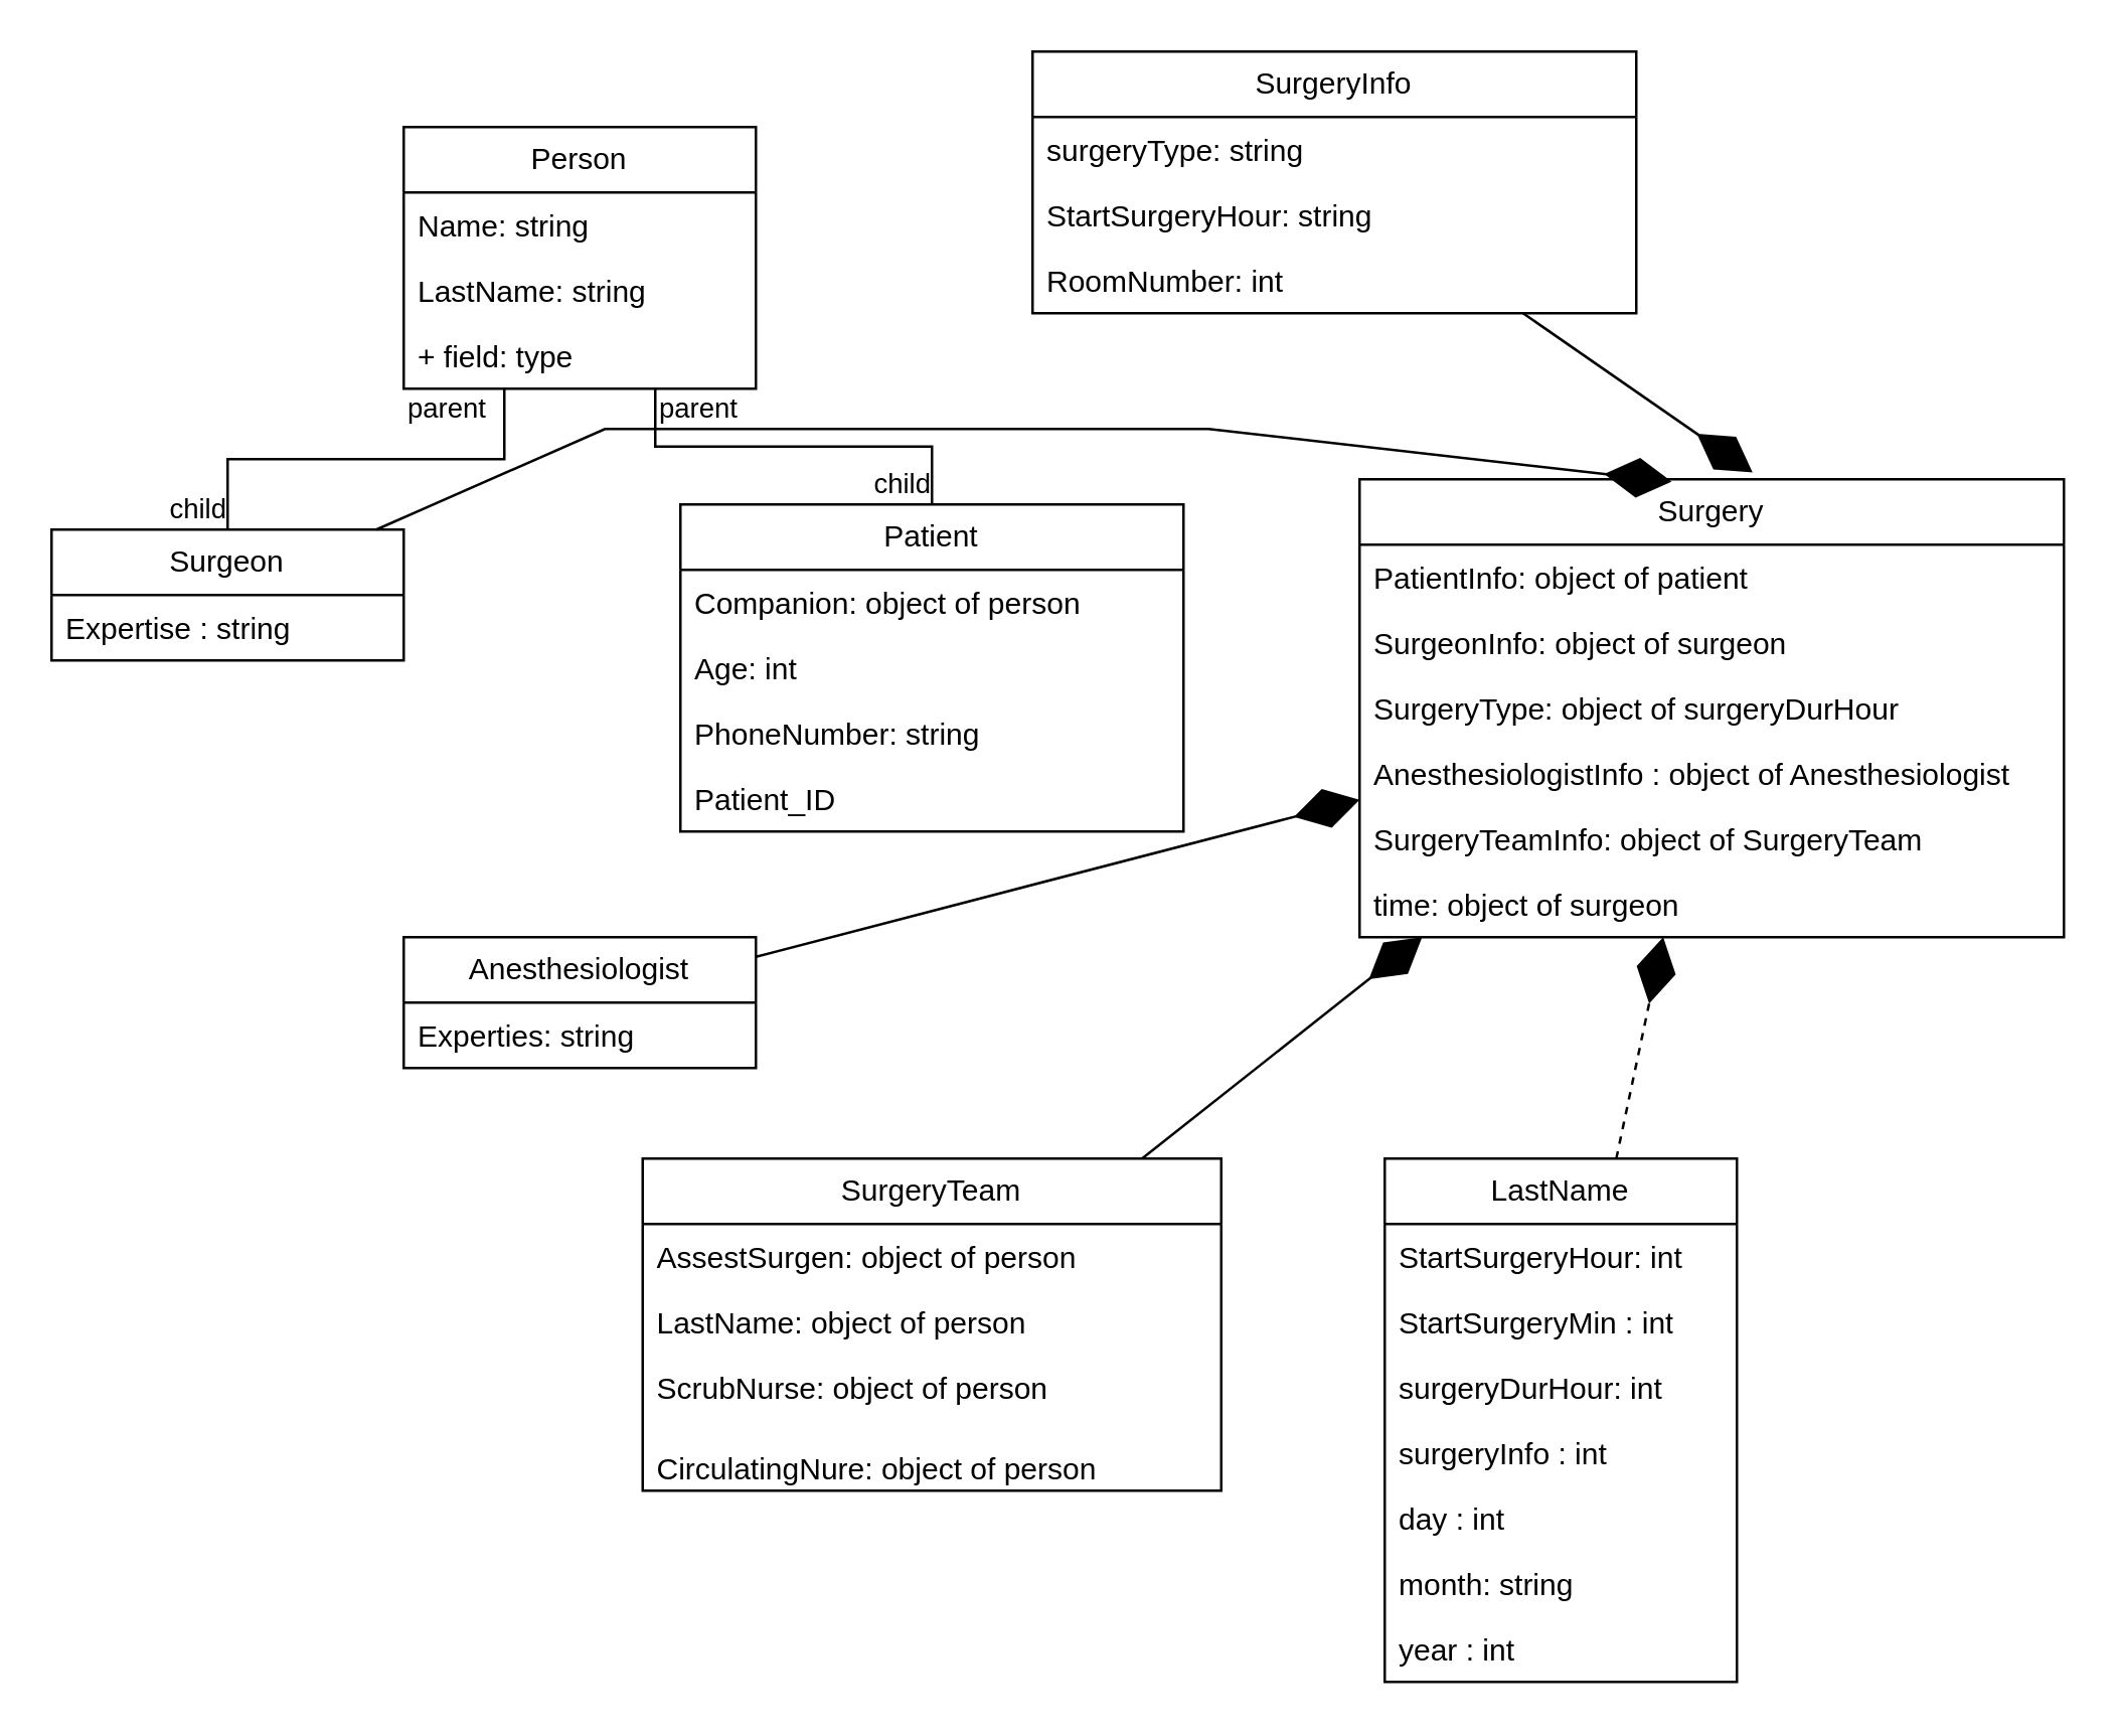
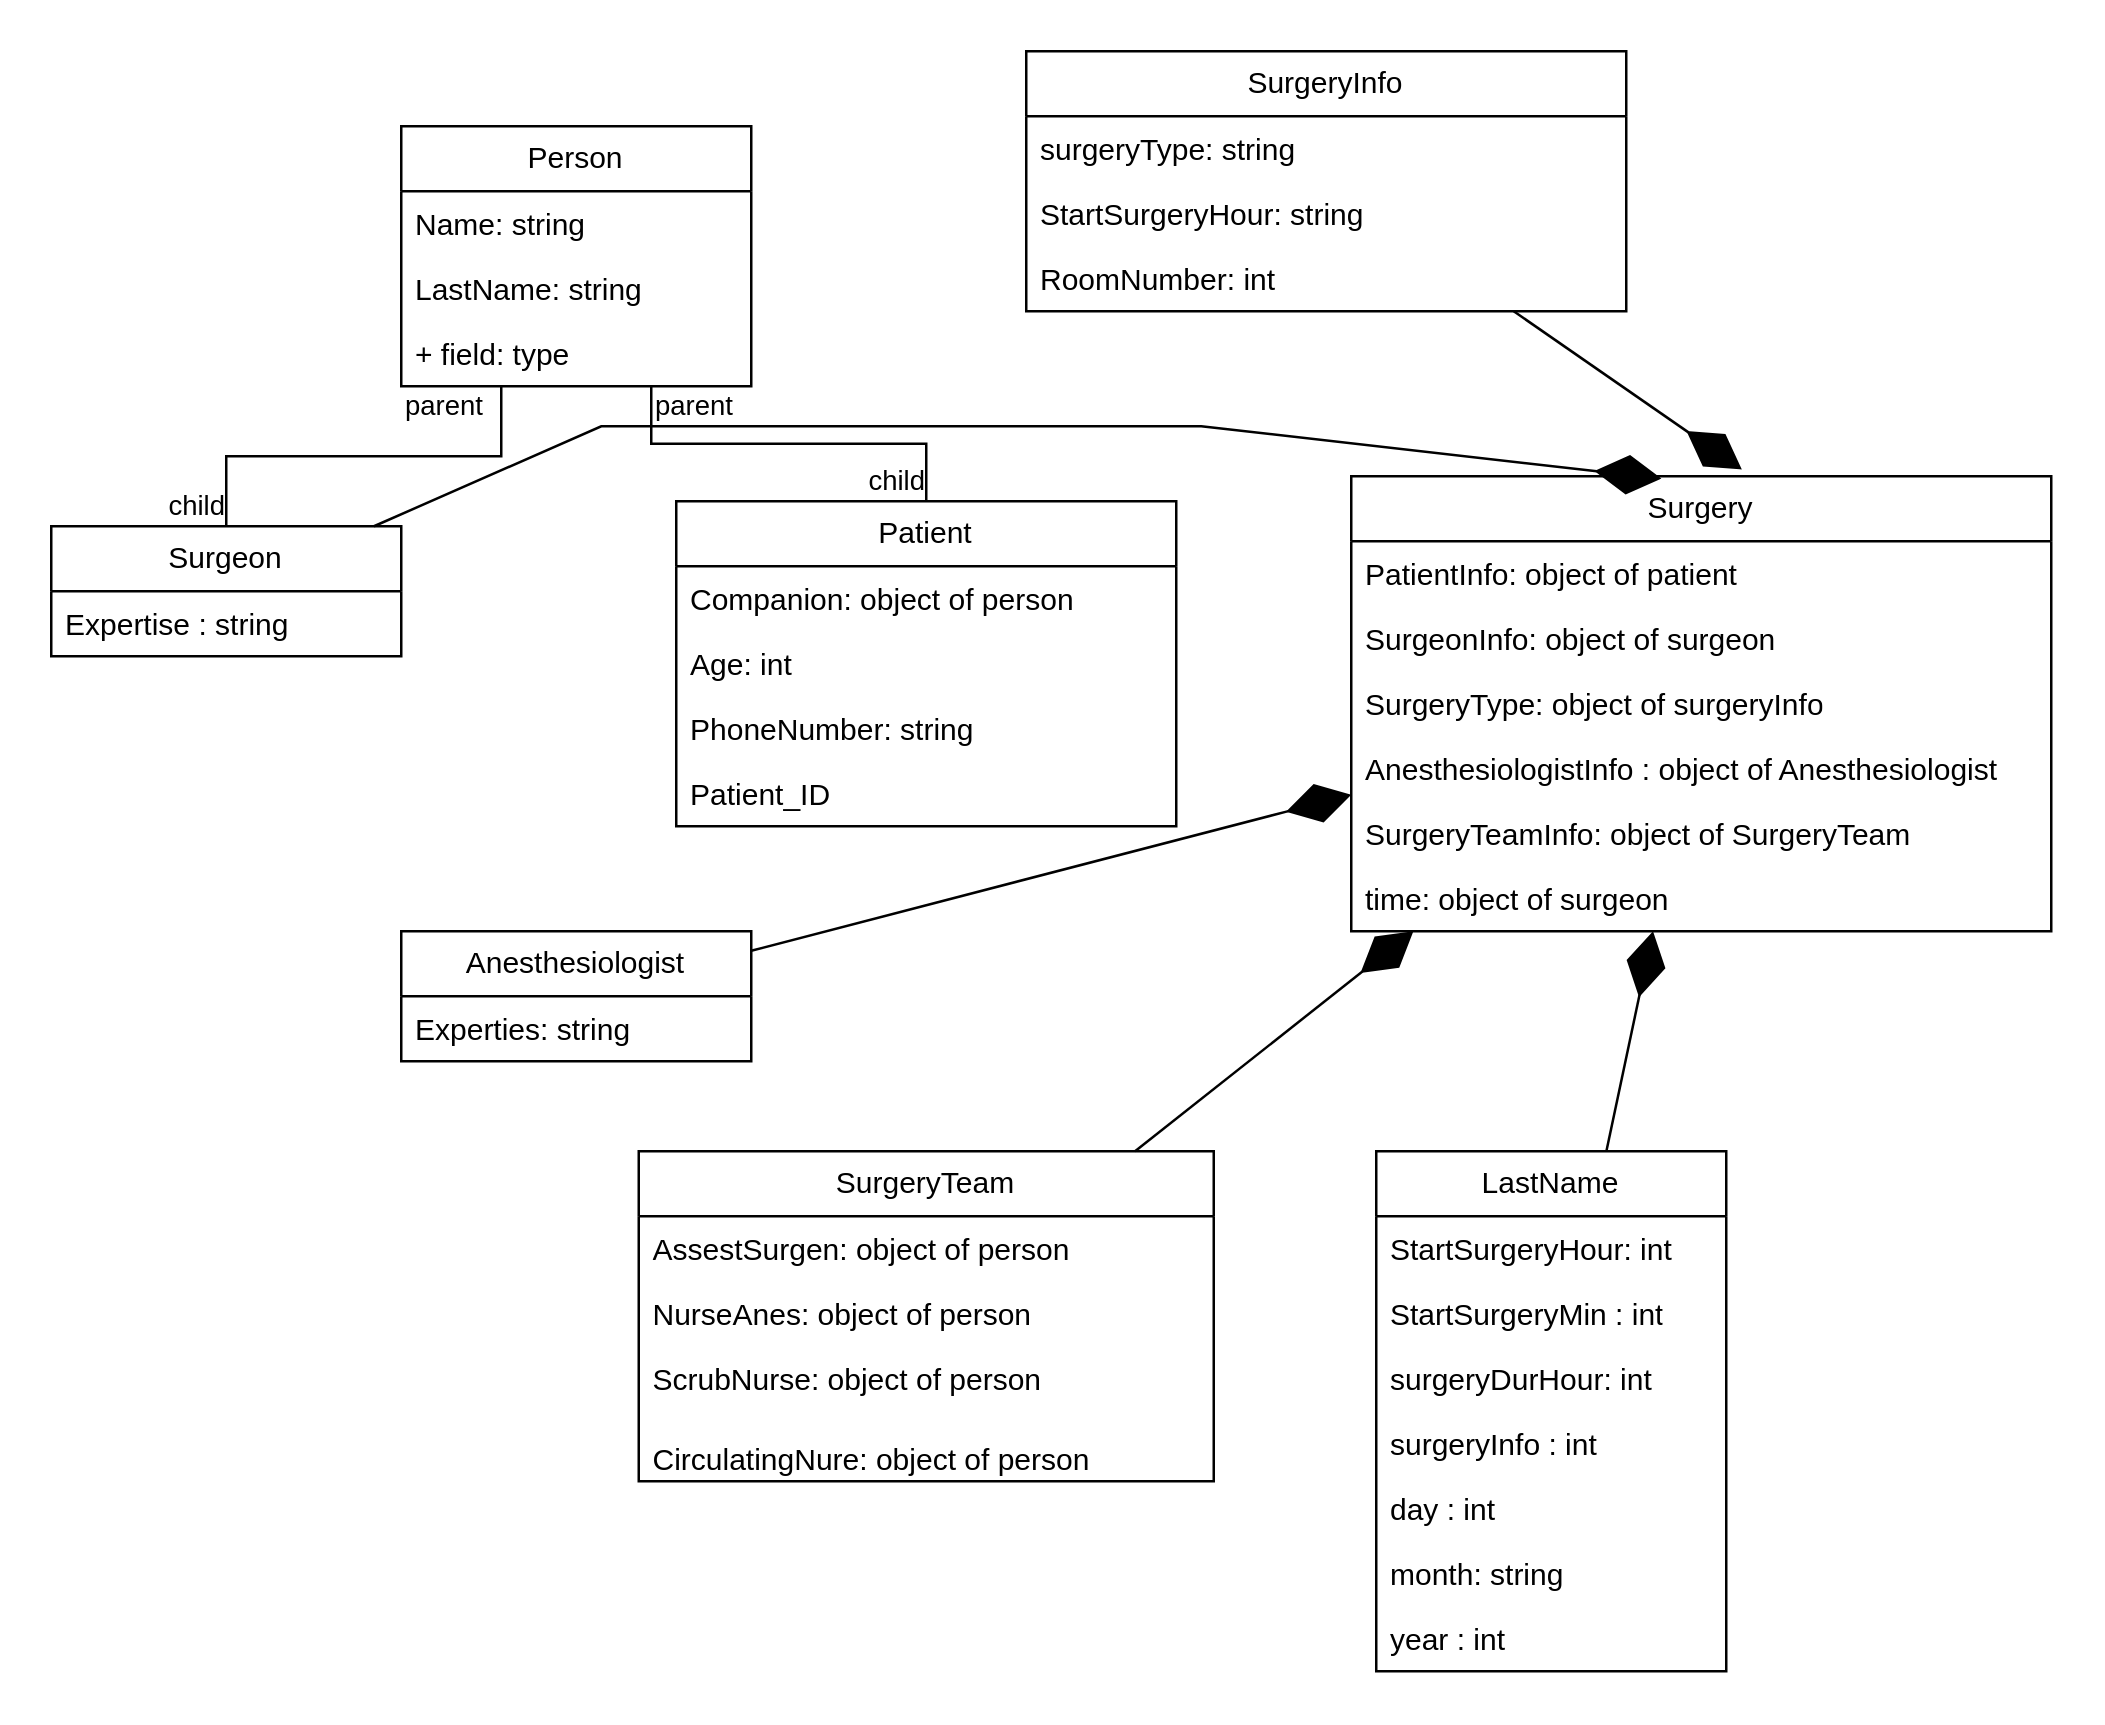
- <mxCell id="16" value="SurgeryType: object of surgeryDurHour" style="text;strokeColor=none;fillColor=none;align=left;verticalAlign=top;spacingLeft=4;spacingRight=4;overflow=hidden;rotatable=0;points=[[0,0.5],[1,0.5]];portConstraint=eastwest;whiteSpace=wrap;html=1;" parent="13" vertex="1"><mxGeometry y="78" width="280" height="26" as="geometry" /></mxCell>
+ <mxCell id="16" value="SurgeryType: object of surgeryInfo" style="text;strokeColor=none;fillColor=none;align=left;verticalAlign=top;spacingLeft=4;spacingRight=4;overflow=hidden;rotatable=0;points=[[0,0.5],[1,0.5]];portConstraint=eastwest;whiteSpace=wrap;html=1;" parent="13" vertex="1"><mxGeometry y="78" width="280" height="26" as="geometry" /></mxCell>
- <mxCell id="44" value="" style="endArrow=diamondThin;endFill=1;endSize=24;html=1;rounded=0;dashed=1;" edge="1" parent="1" source="36" target="13"><mxGeometry width="160" relative="1" as="geometry"><mxPoint x="350" y="460" as="sourcePoint" /><mxPoint x="510" y="460" as="targetPoint" /></mxGeometry></mxCell>
+ <mxCell id="44" value="" style="endArrow=diamondThin;endFill=1;endSize=24;html=1;rounded=0;" edge="1" parent="1" source="36" target="13"><mxGeometry width="160" relative="1" as="geometry"><mxPoint x="350" y="460" as="sourcePoint" /><mxPoint x="510" y="460" as="targetPoint" /></mxGeometry></mxCell>
- <mxCell id="30" value="LastName: object of person" style="text;strokeColor=none;fillColor=none;align=left;verticalAlign=top;spacingLeft=4;spacingRight=4;overflow=hidden;rotatable=0;points=[[0,0.5],[1,0.5]];portConstraint=eastwest;whiteSpace=wrap;html=1;" parent="28" vertex="1"><mxGeometry y="52" width="230" height="26" as="geometry" /></mxCell>
+ <mxCell id="30" value="NurseAnes: object of person" style="text;strokeColor=none;fillColor=none;align=left;verticalAlign=top;spacingLeft=4;spacingRight=4;overflow=hidden;rotatable=0;points=[[0,0.5],[1,0.5]];portConstraint=eastwest;whiteSpace=wrap;html=1;" parent="28" vertex="1"><mxGeometry y="52" width="230" height="26" as="geometry" /></mxCell>
